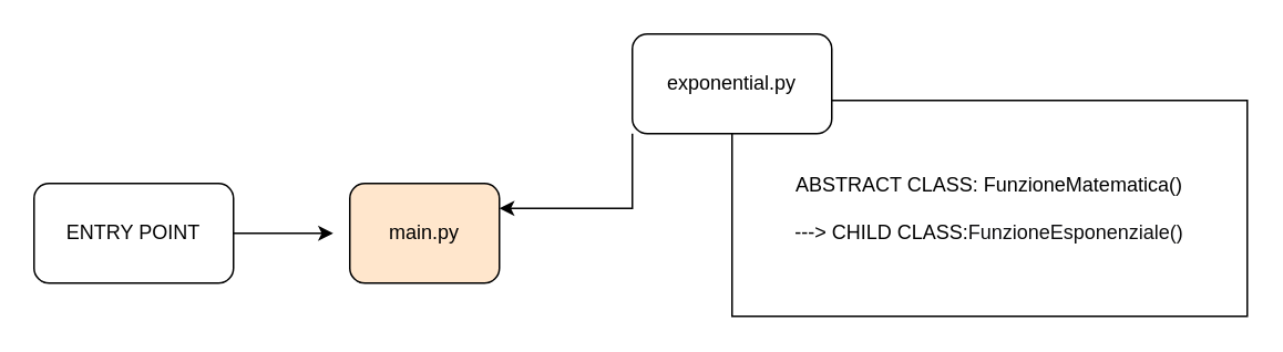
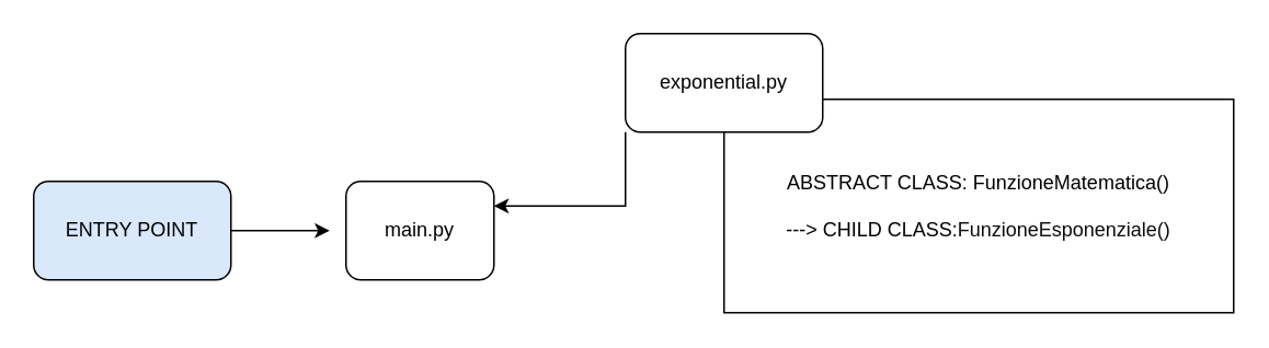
- <mxCell id="2" value="ENTRY POINT" style="rounded=1;whiteSpace=wrap;html=1;" vertex="1" parent="1"><mxGeometry x="20" y="110" width="120" height="60" as="geometry" /></mxCell>
+ <mxCell id="2" value="ENTRY POINT" style="rounded=1;whiteSpace=wrap;html=1;fillColor=#dae8fc;" vertex="1" parent="1"><mxGeometry x="20" y="110" width="120" height="60" as="geometry" /></mxCell>
- <mxCell id="4" value="main.py" style="rounded=1;whiteSpace=wrap;html=1;fillColor=#ffe6cc;" vertex="1" parent="1"><mxGeometry x="210" y="110" width="90" height="60" as="geometry" /></mxCell>
+ <mxCell id="4" value="main.py" style="rounded=1;whiteSpace=wrap;html=1;" vertex="1" parent="1"><mxGeometry x="210" y="110" width="90" height="60" as="geometry" /></mxCell>
